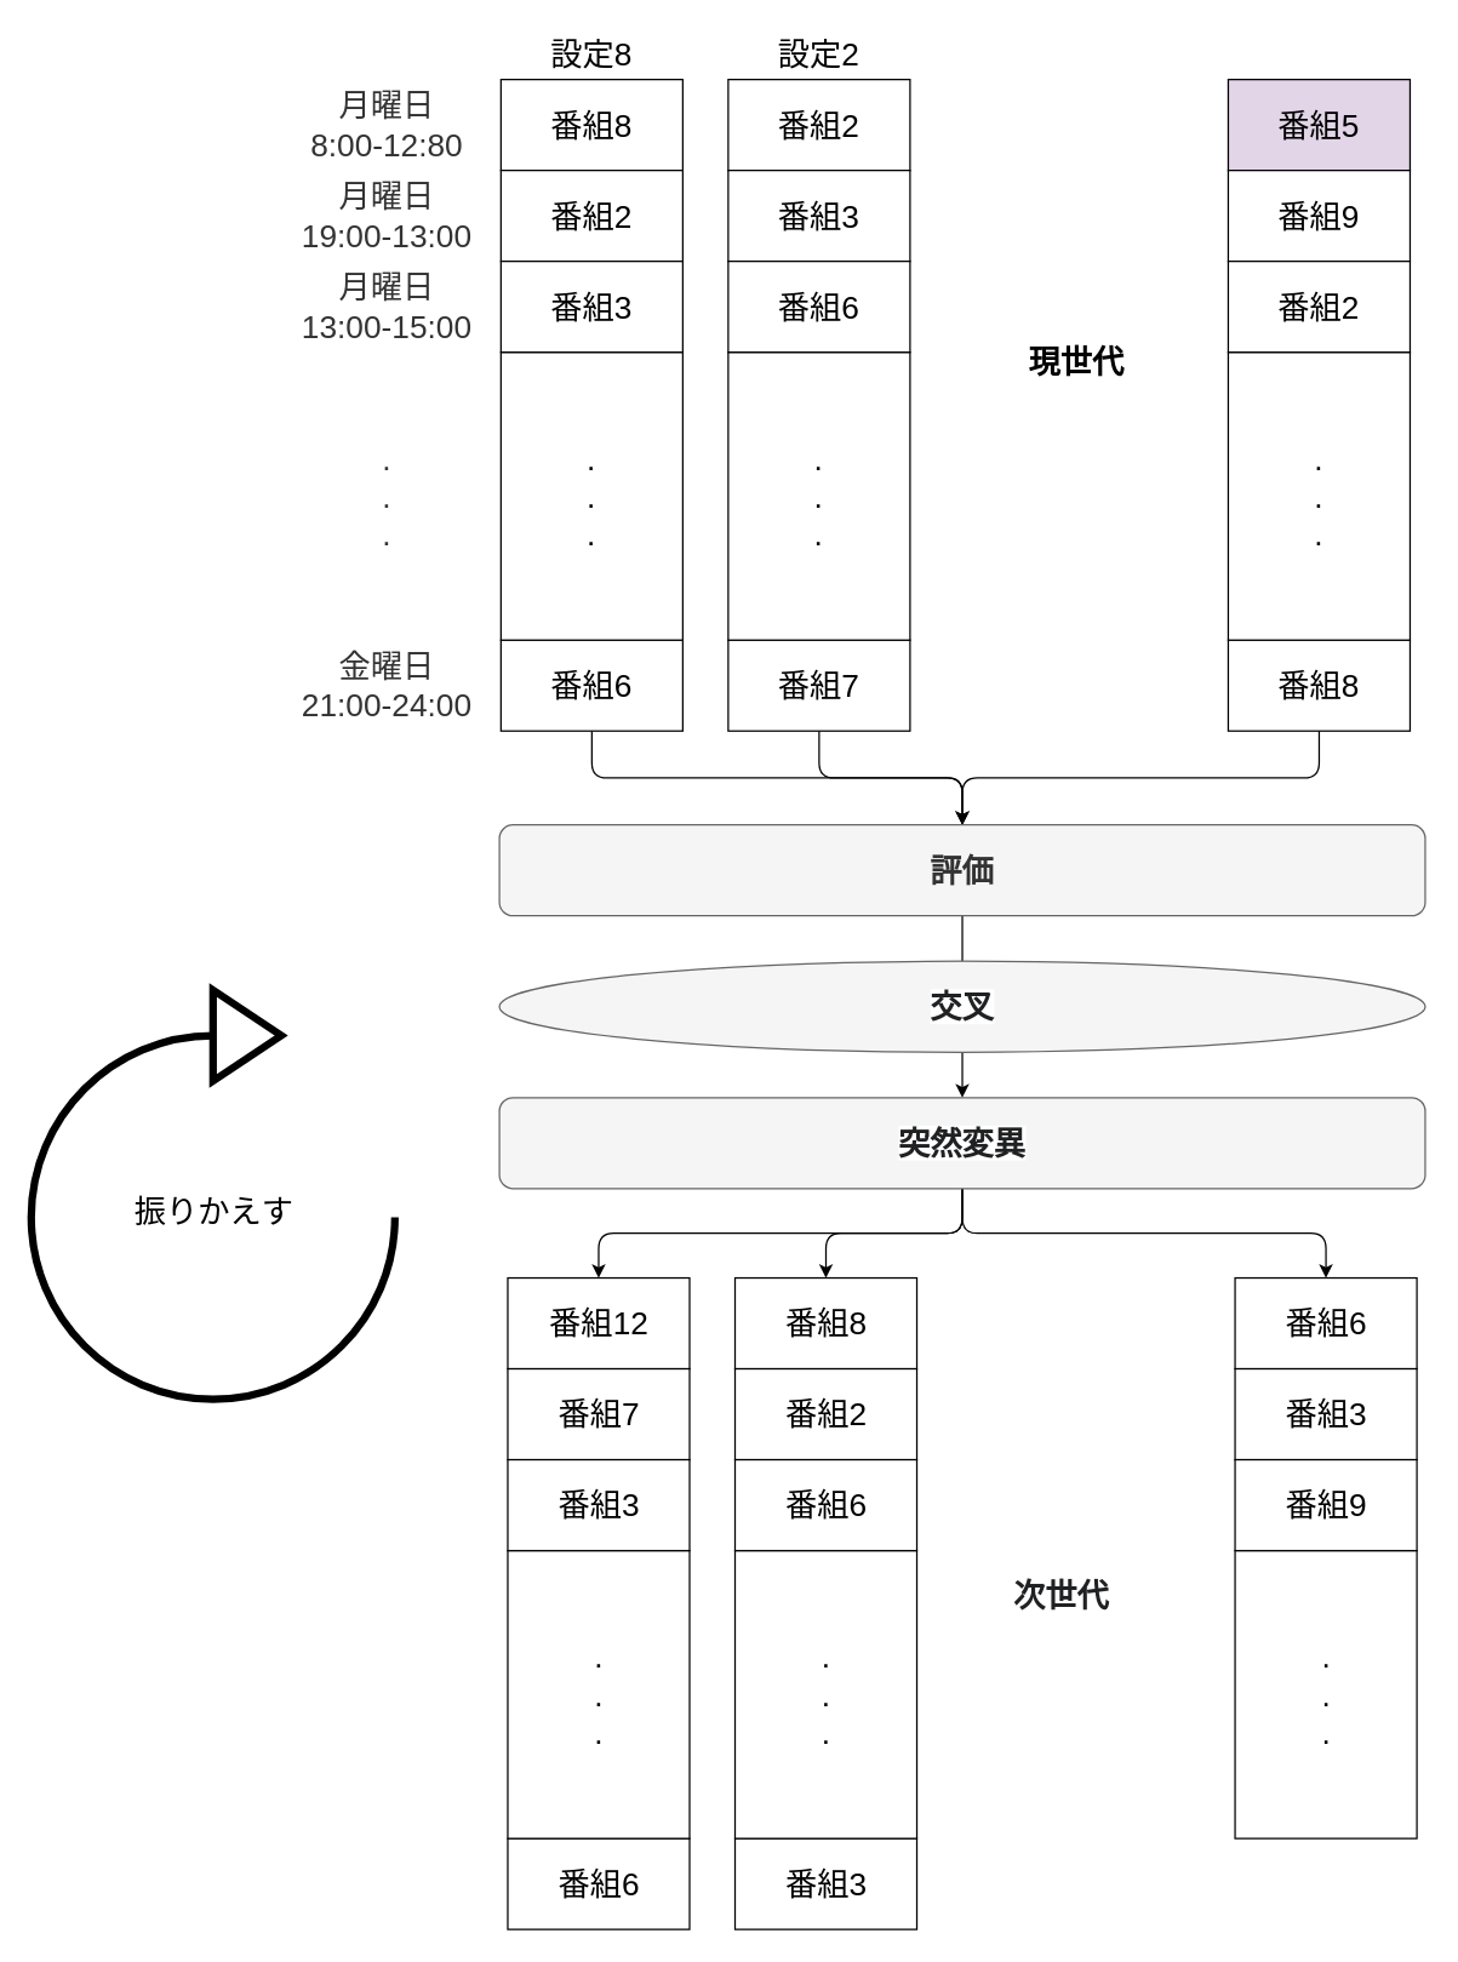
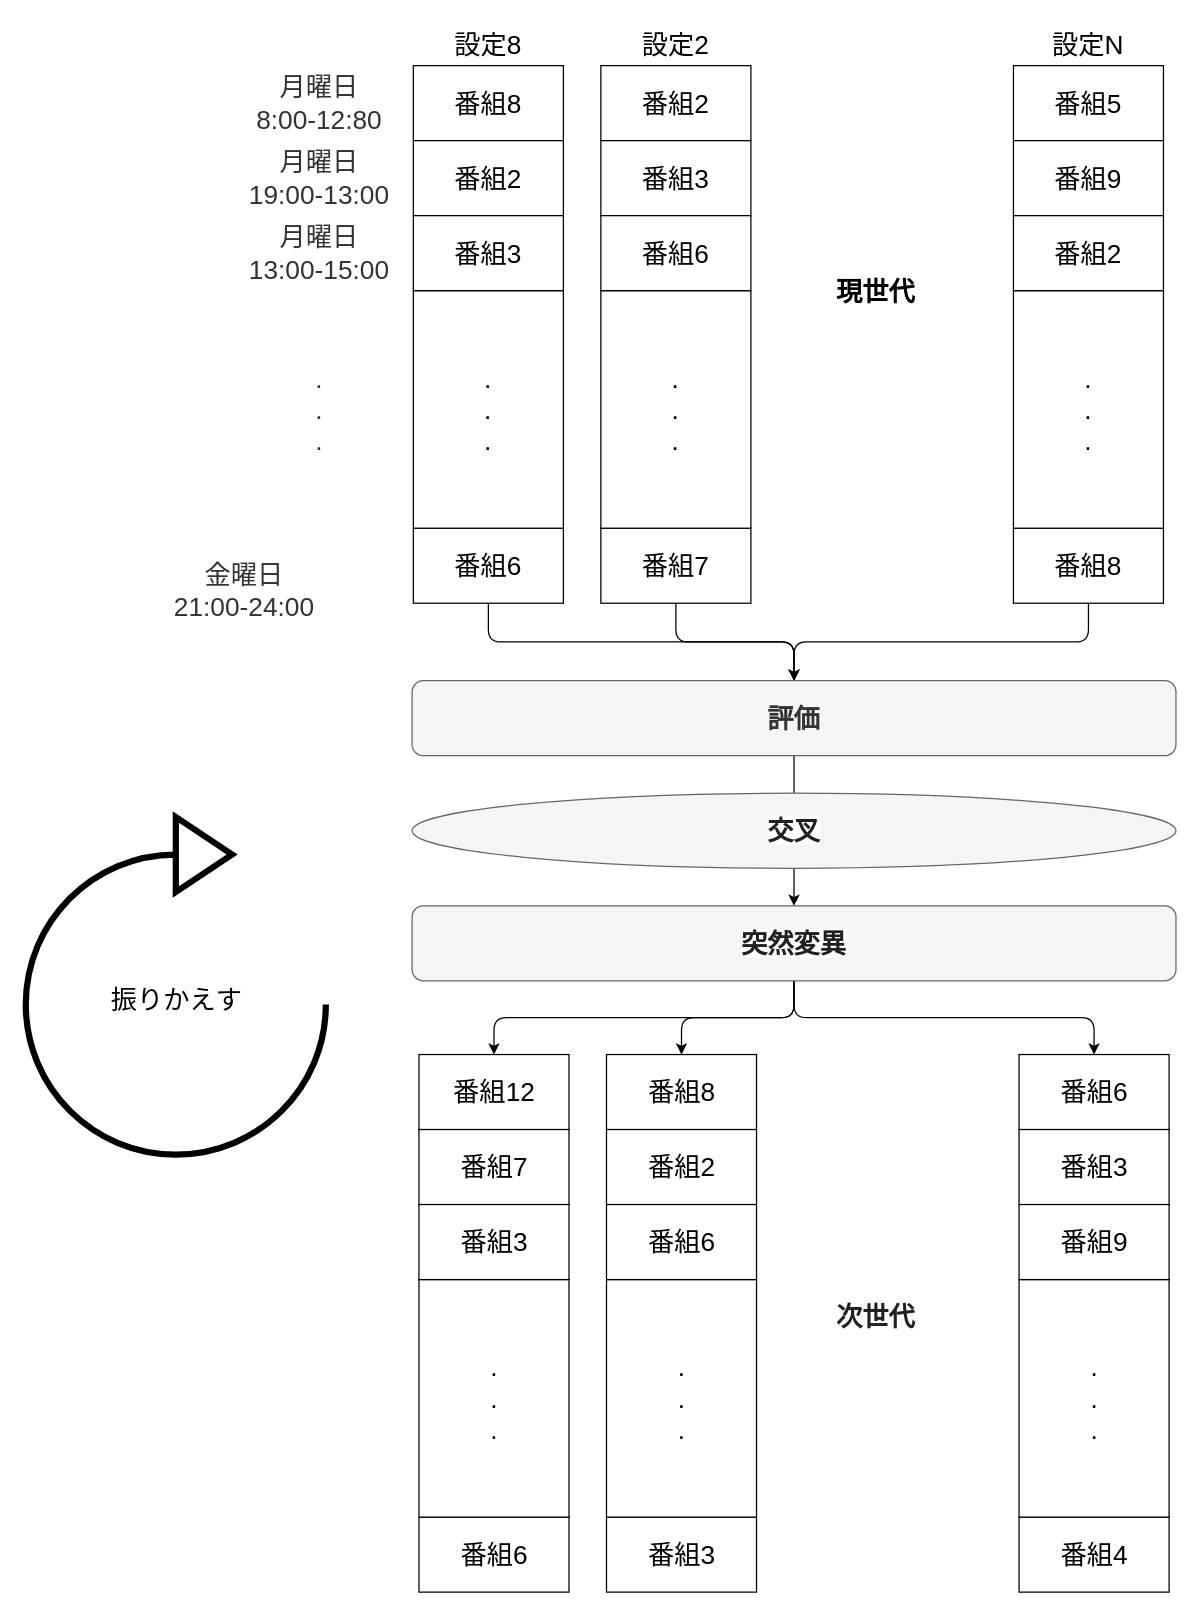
+ <mxCell id="28" value="設定N" style="text;html=1;strokeColor=none;fillColor=none;align=center;verticalAlign=middle;whiteSpace=wrap;rounded=0;fontSize=21;" vertex="1" parent="1"><mxGeometry x="840" y="20" width="60" height="30" as="geometry" /></mxCell>
- <mxCell id="20" value="番組5" style="rounded=0;whiteSpace=wrap;html=1;fontSize=21;fillColor=#e1d5e7;" vertex="1" parent="1"><mxGeometry x="810" y="52" width="120" height="60" as="geometry" /></mxCell>
+ <mxCell id="20" value="番組5" style="rounded=0;whiteSpace=wrap;html=1;fontSize=21;" vertex="1" parent="1"><mxGeometry x="810" y="52" width="120" height="60" as="geometry" /></mxCell>
- <mxCell id="19" value="&lt;b style=&quot;font-size: 21px;&quot;&gt;現世代&lt;/b&gt;" style="text;html=1;strokeColor=none;fillColor=none;align=center;verticalAlign=middle;whiteSpace=wrap;rounded=0;fontSize=21;" vertex="1" parent="1"><mxGeometry x="650" y="208" width="120" height="60" as="geometry" /></mxCell>
+ <mxCell id="19" value="&lt;b style=&quot;font-size: 21px;&quot;&gt;現世代&lt;/b&gt;" style="text;html=1;strokeColor=none;fillColor=none;align=center;verticalAlign=middle;whiteSpace=wrap;rounded=0;fontSize=21;" vertex="1" parent="1"><mxGeometry x="640" y="203" width="120" height="60" as="geometry" /></mxCell>
- <mxCell id="3" value="金曜日&lt;br style=&quot;font-size: 21px;&quot;&gt;21:00-24:00" style="rounded=0;whiteSpace=wrap;html=1;fillColor=none;fontColor=#333333;strokeColor=none;fontSize=21;" vertex="1" parent="1"><mxGeometry x="180" y="422" width="150" height="60" as="geometry" /></mxCell>
+ <mxCell id="3" value="金曜日&lt;br style=&quot;font-size: 21px;&quot;&gt;21:00-24:00" style="rounded=0;whiteSpace=wrap;html=1;fillColor=none;fontColor=#333333;strokeColor=none;fontSize=21;" vertex="1" parent="1"><mxGeometry x="120" y="442" width="150" height="60" as="geometry" /></mxCell>
+ <mxCell id="48" value="番組4" style="rounded=0;whiteSpace=wrap;html=1;fontSize=21;" vertex="1" parent="1"><mxGeometry x="814.5" y="1213" width="120" height="60" as="geometry" /></mxCell>
